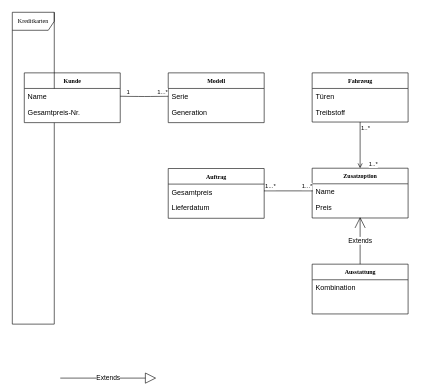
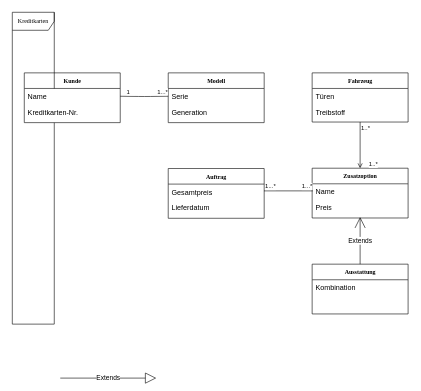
- <mxCell id="5" value="Gesamtpreis-Nr." style="text;html=1;strokeColor=none;fillColor=none;align=left;verticalAlign=top;spacingLeft=4;spacingRight=4;whiteSpace=wrap;overflow=hidden;rotatable=0;points=[[0,0.5],[1,0.5]];portConstraint=eastwest;" parent="3" vertex="1"><mxGeometry y="52" width="160" height="26" as="geometry" /></mxCell>
+ <mxCell id="5" value="Kreditkarten-Nr." style="text;html=1;strokeColor=none;fillColor=none;align=left;verticalAlign=top;spacingLeft=4;spacingRight=4;whiteSpace=wrap;overflow=hidden;rotatable=0;points=[[0,0.5],[1,0.5]];portConstraint=eastwest;" parent="3" vertex="1"><mxGeometry y="52" width="160" height="26" as="geometry" /></mxCell>
